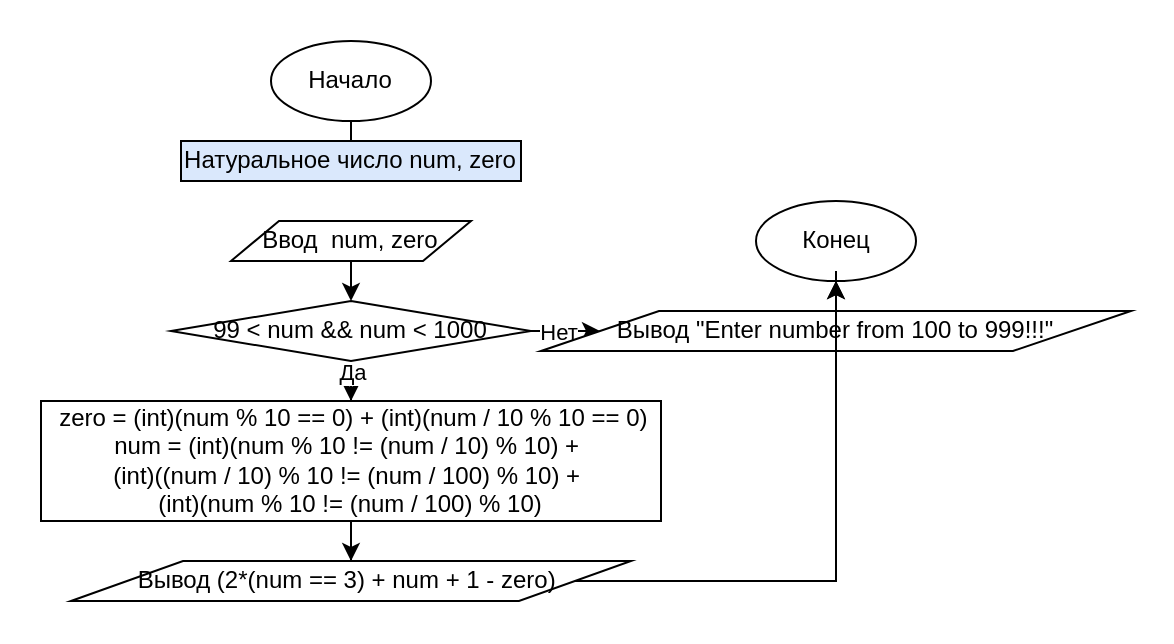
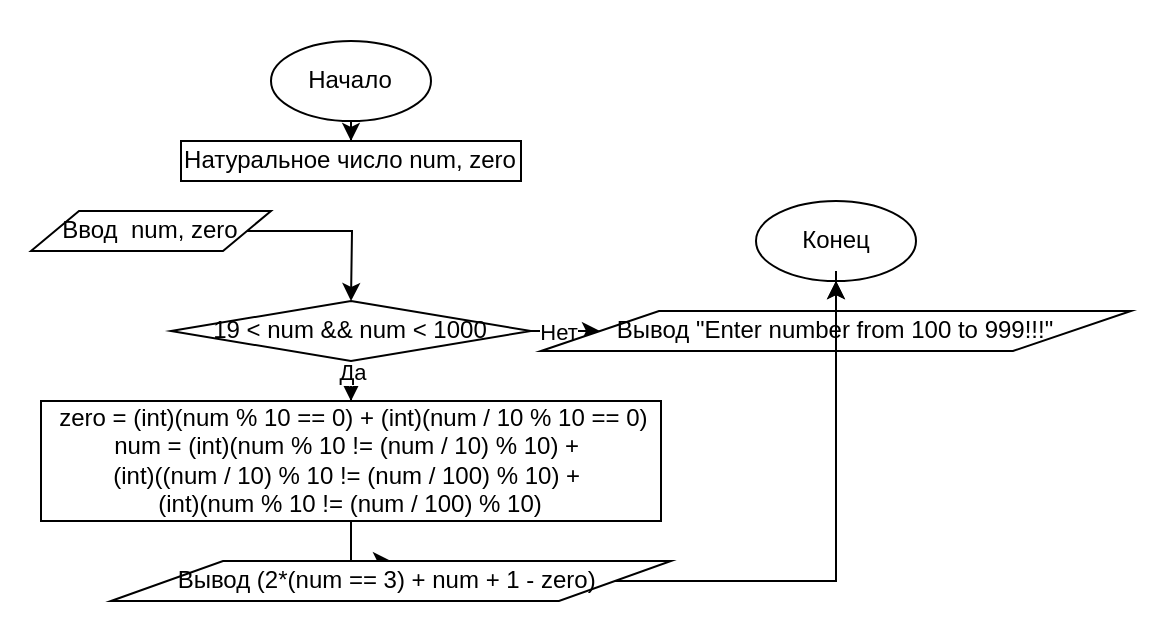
- <mxCell id="2" style="edgeStyle=orthogonalEdgeStyle;rounded=0;orthogonalLoop=1;jettySize=auto;html=1;entryX=0.5;entryY=0;entryDx=0;entryDy=0;endArrow=none;" edge="1" parent="1" source="3" target="4"><mxGeometry relative="1" as="geometry" /></mxCell>
+ <mxCell id="2" style="edgeStyle=orthogonalEdgeStyle;rounded=0;orthogonalLoop=1;jettySize=auto;html=1;entryX=0.5;entryY=0;entryDx=0;entryDy=0;" edge="1" parent="1" source="3" target="4"><mxGeometry relative="1" as="geometry" /></mxCell>
- <mxCell id="4" value="Натуральное число&amp;nbsp;num, zero" style="rounded=0;whiteSpace=wrap;html=1;fillColor=#dae8fc;" vertex="1" parent="1"><mxGeometry x="90" y="70" width="170" height="20" as="geometry" /></mxCell>
+ <mxCell id="4" value="Натуральное число&amp;nbsp;num, zero" style="rounded=0;whiteSpace=wrap;html=1;" vertex="1" parent="1"><mxGeometry x="90" y="70" width="170" height="20" as="geometry" /></mxCell>
- <mxCell id="6" value="Ввод&amp;nbsp;&amp;nbsp;num, zero" style="shape=parallelogram;perimeter=parallelogramPerimeter;whiteSpace=wrap;html=1;" vertex="1" parent="1"><mxGeometry x="115" y="110" width="120" height="20" as="geometry" /></mxCell>
+ <mxCell id="6" value="Ввод&amp;nbsp;&amp;nbsp;num, zero" style="shape=parallelogram;perimeter=parallelogramPerimeter;whiteSpace=wrap;html=1;" vertex="1" parent="1"><mxGeometry x="15" y="105" width="120" height="20" as="geometry" /></mxCell>
- <mxCell id="14" value="99 &amp;lt; num &amp;amp;&amp;amp; num &amp;lt; 1000" style="rhombus;whiteSpace=wrap;html=1;" vertex="1" parent="1"><mxGeometry x="85" y="150" width="180" height="30" as="geometry" /></mxCell>
+ <mxCell id="14" value="19 &amp;lt; num &amp;amp;&amp;amp; num &amp;lt; 1000" style="rhombus;whiteSpace=wrap;html=1;" vertex="1" parent="1"><mxGeometry x="85" y="150" width="180" height="30" as="geometry" /></mxCell>
- <mxCell id="18" value="Вывод&amp;nbsp;(2*(num == 3) + num + 1 - zero)&amp;nbsp;" style="shape=parallelogram;perimeter=parallelogramPerimeter;whiteSpace=wrap;html=1;" vertex="1" parent="1"><mxGeometry x="35" y="280" width="280" height="20" as="geometry" /></mxCell>
+ <mxCell id="18" value="Вывод&amp;nbsp;(2*(num == 3) + num + 1 - zero)&amp;nbsp;" style="shape=parallelogram;perimeter=parallelogramPerimeter;whiteSpace=wrap;html=1;" vertex="1" parent="1"><mxGeometry x="55" y="280" width="280" height="20" as="geometry" /></mxCell>
